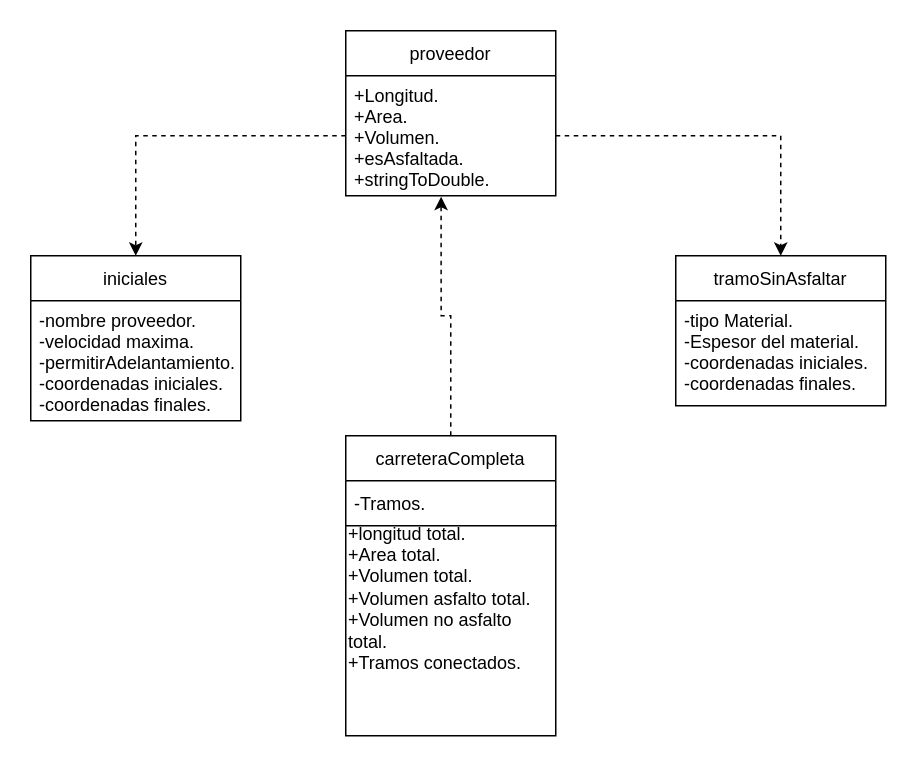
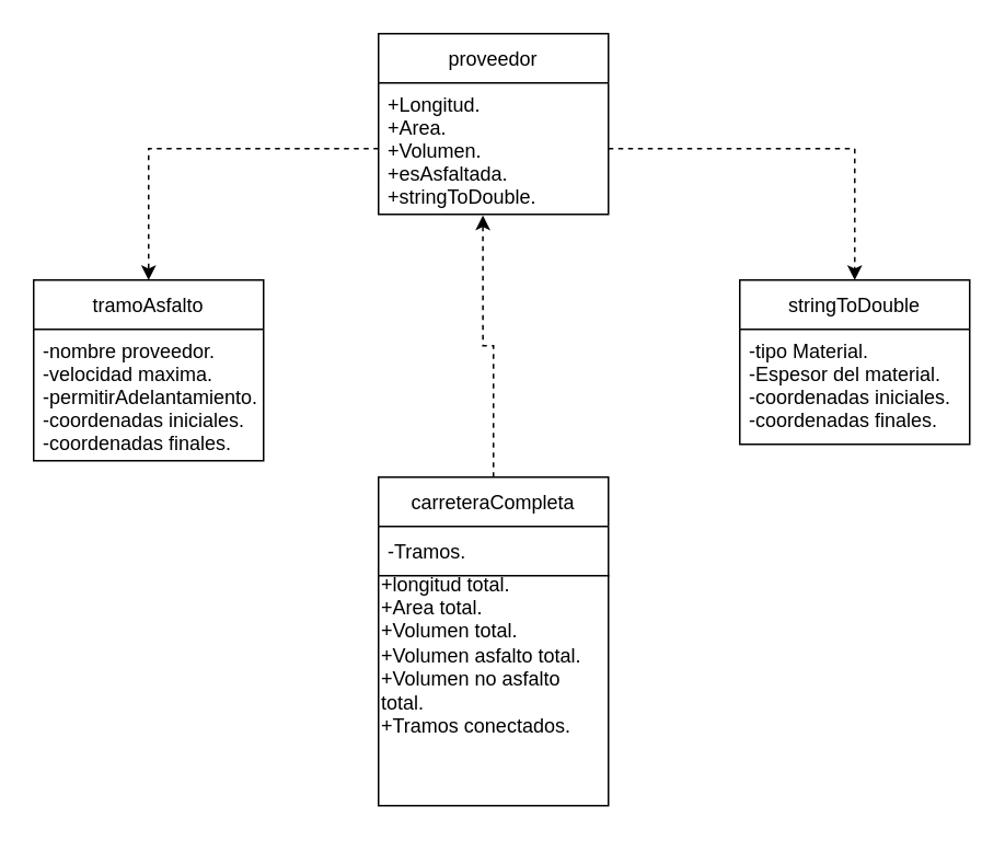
- <mxCell id="4" value="iniciales" style="swimlane;fontStyle=0;childLayout=stackLayout;horizontal=1;startSize=30;horizontalStack=0;resizeParent=1;resizeParentMax=0;resizeLast=0;collapsible=1;marginBottom=0;" vertex="1" parent="1"><mxGeometry x="20" y="170" width="140" height="110" as="geometry" /></mxCell>
+ <mxCell id="4" value="tramoAsfalto" style="swimlane;fontStyle=0;childLayout=stackLayout;horizontal=1;startSize=30;horizontalStack=0;resizeParent=1;resizeParentMax=0;resizeLast=0;collapsible=1;marginBottom=0;" vertex="1" parent="1"><mxGeometry x="20" y="170" width="140" height="110" as="geometry" /></mxCell>
- <mxCell id="6" value="tramoSinAsfaltar" style="swimlane;fontStyle=0;childLayout=stackLayout;horizontal=1;startSize=30;horizontalStack=0;resizeParent=1;resizeParentMax=0;resizeLast=0;collapsible=1;marginBottom=0;" vertex="1" parent="1"><mxGeometry x="450" y="170" width="140" height="100" as="geometry" /></mxCell>
+ <mxCell id="6" value="stringToDouble" style="swimlane;fontStyle=0;childLayout=stackLayout;horizontal=1;startSize=30;horizontalStack=0;resizeParent=1;resizeParentMax=0;resizeLast=0;collapsible=1;marginBottom=0;" vertex="1" parent="1"><mxGeometry x="450" y="170" width="140" height="100" as="geometry" /></mxCell>
